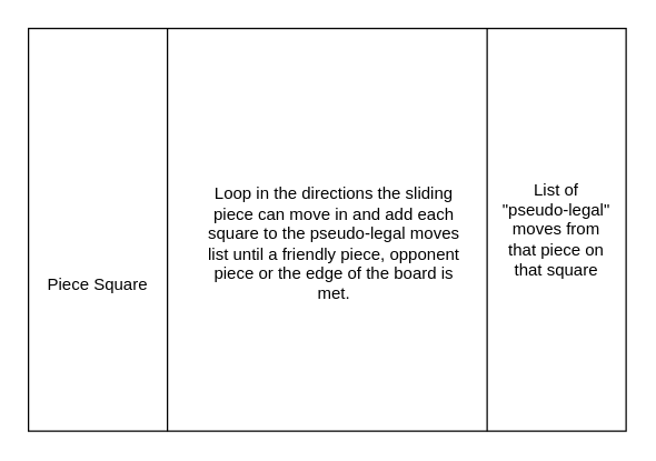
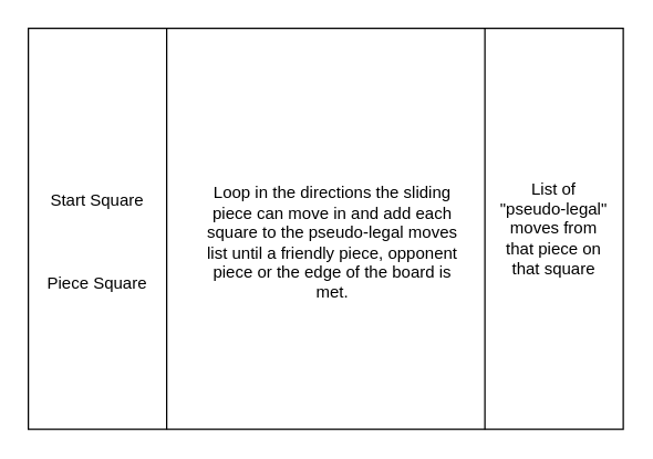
+ <mxCell id="4" value="Start Square" style="text;html=1;align=center;verticalAlign=middle;whiteSpace=wrap;rounded=0;" vertex="1" parent="2"><mxGeometry x="10" y="110" width="80" height="30" as="geometry" /></mxCell>
